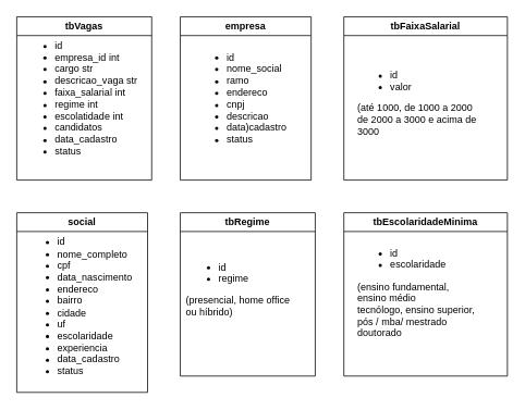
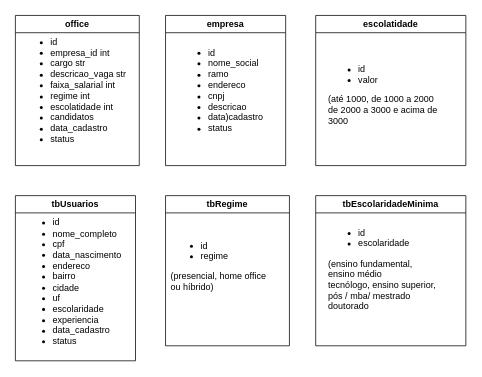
- <mxCell id="2" value="tbVagas" style="swimlane;whiteSpace=wrap;html=1;" parent="1" vertex="1"><mxGeometry x="20" y="20" width="165" height="200" as="geometry" /></mxCell>
+ <mxCell id="2" value="office" style="swimlane;whiteSpace=wrap;html=1;" parent="1" vertex="1"><mxGeometry x="20" y="20" width="165" height="200" as="geometry" /></mxCell>
- <mxCell id="8" value="tbFaixaSalarial" style="swimlane;whiteSpace=wrap;html=1;" vertex="1" parent="1"><mxGeometry x="420" y="20" width="200" height="200" as="geometry" /></mxCell>
+ <mxCell id="8" value="escolatidade" style="swimlane;whiteSpace=wrap;html=1;" vertex="1" parent="1"><mxGeometry x="420" y="20" width="200" height="200" as="geometry" /></mxCell>
- <mxCell id="6" value="social" style="swimlane;whiteSpace=wrap;html=1;" parent="1" vertex="1"><mxGeometry x="20" y="260" width="160" height="220" as="geometry" /></mxCell>
+ <mxCell id="6" value="tbUsuarios" style="swimlane;whiteSpace=wrap;html=1;" parent="1" vertex="1"><mxGeometry x="20" y="260" width="160" height="220" as="geometry" /></mxCell>
